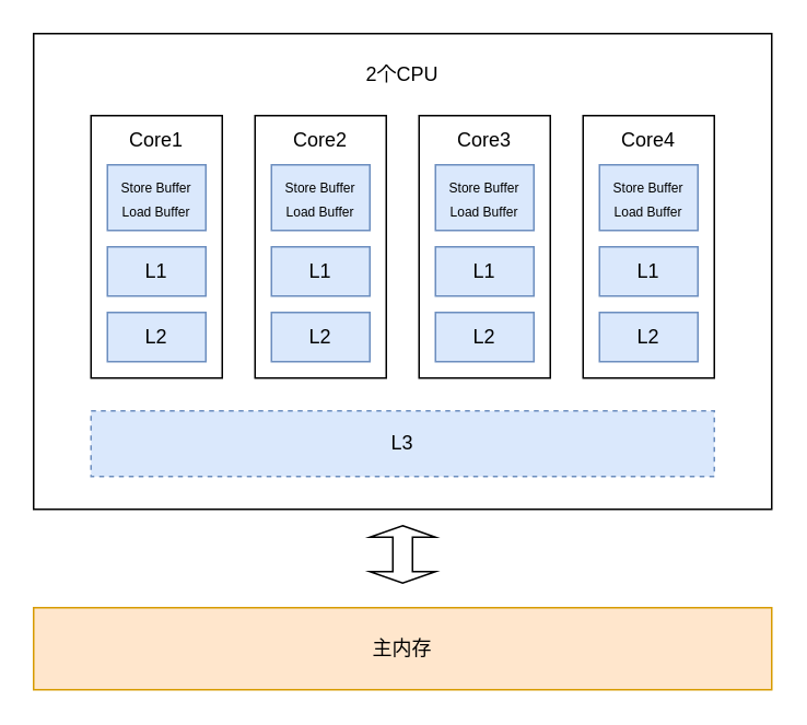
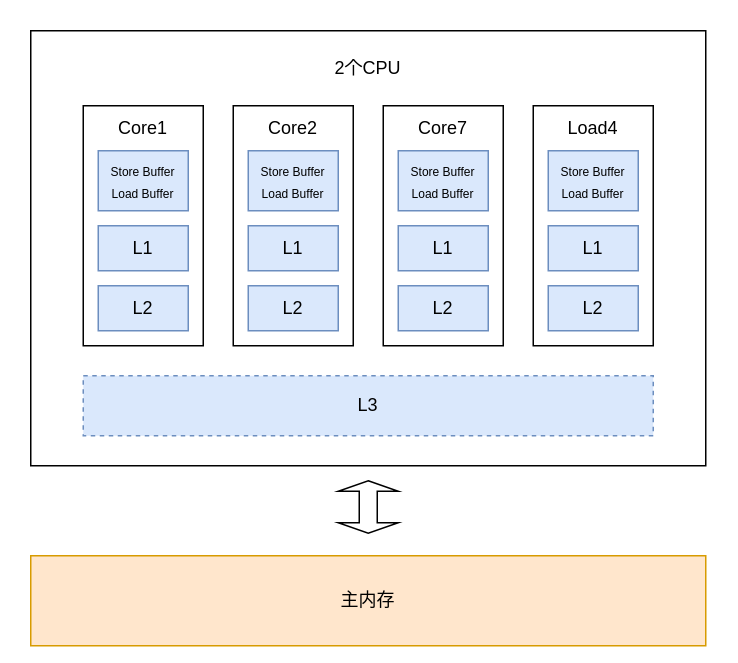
- <mxCell id="15" value="Core3" style="text;html=1;strokeColor=none;fillColor=none;align=center;verticalAlign=middle;whiteSpace=wrap;rounded=0;" vertex="1" parent="1"><mxGeometry x="265" y="70" width="60" height="30" as="geometry" /></mxCell>
+ <mxCell id="15" value="Core7" style="text;html=1;strokeColor=none;fillColor=none;align=center;verticalAlign=middle;whiteSpace=wrap;rounded=0;" vertex="1" parent="1"><mxGeometry x="265" y="70" width="60" height="30" as="geometry" /></mxCell>
- <mxCell id="19" value="Core4" style="text;html=1;strokeColor=none;fillColor=none;align=center;verticalAlign=middle;whiteSpace=wrap;rounded=0;" vertex="1" parent="1"><mxGeometry x="365" y="70" width="60" height="30" as="geometry" /></mxCell>
+ <mxCell id="19" value="Load4" style="text;html=1;strokeColor=none;fillColor=none;align=center;verticalAlign=middle;whiteSpace=wrap;rounded=0;" vertex="1" parent="1"><mxGeometry x="365" y="70" width="60" height="30" as="geometry" /></mxCell>
- <mxCell id="21" value="主内存" style="rounded=0;whiteSpace=wrap;html=1;fillColor=#ffe6cc;strokeColor=#d79b00;" vertex="1" parent="1"><mxGeometry x="20" y="370" width="450" height="50" as="geometry" /></mxCell>
+ <mxCell id="21" value="主内存" style="rounded=0;whiteSpace=wrap;html=1;fillColor=#ffe6cc;strokeColor=#d79b00;" vertex="1" parent="1"><mxGeometry x="20" y="370" width="450" height="60" as="geometry" /></mxCell>
